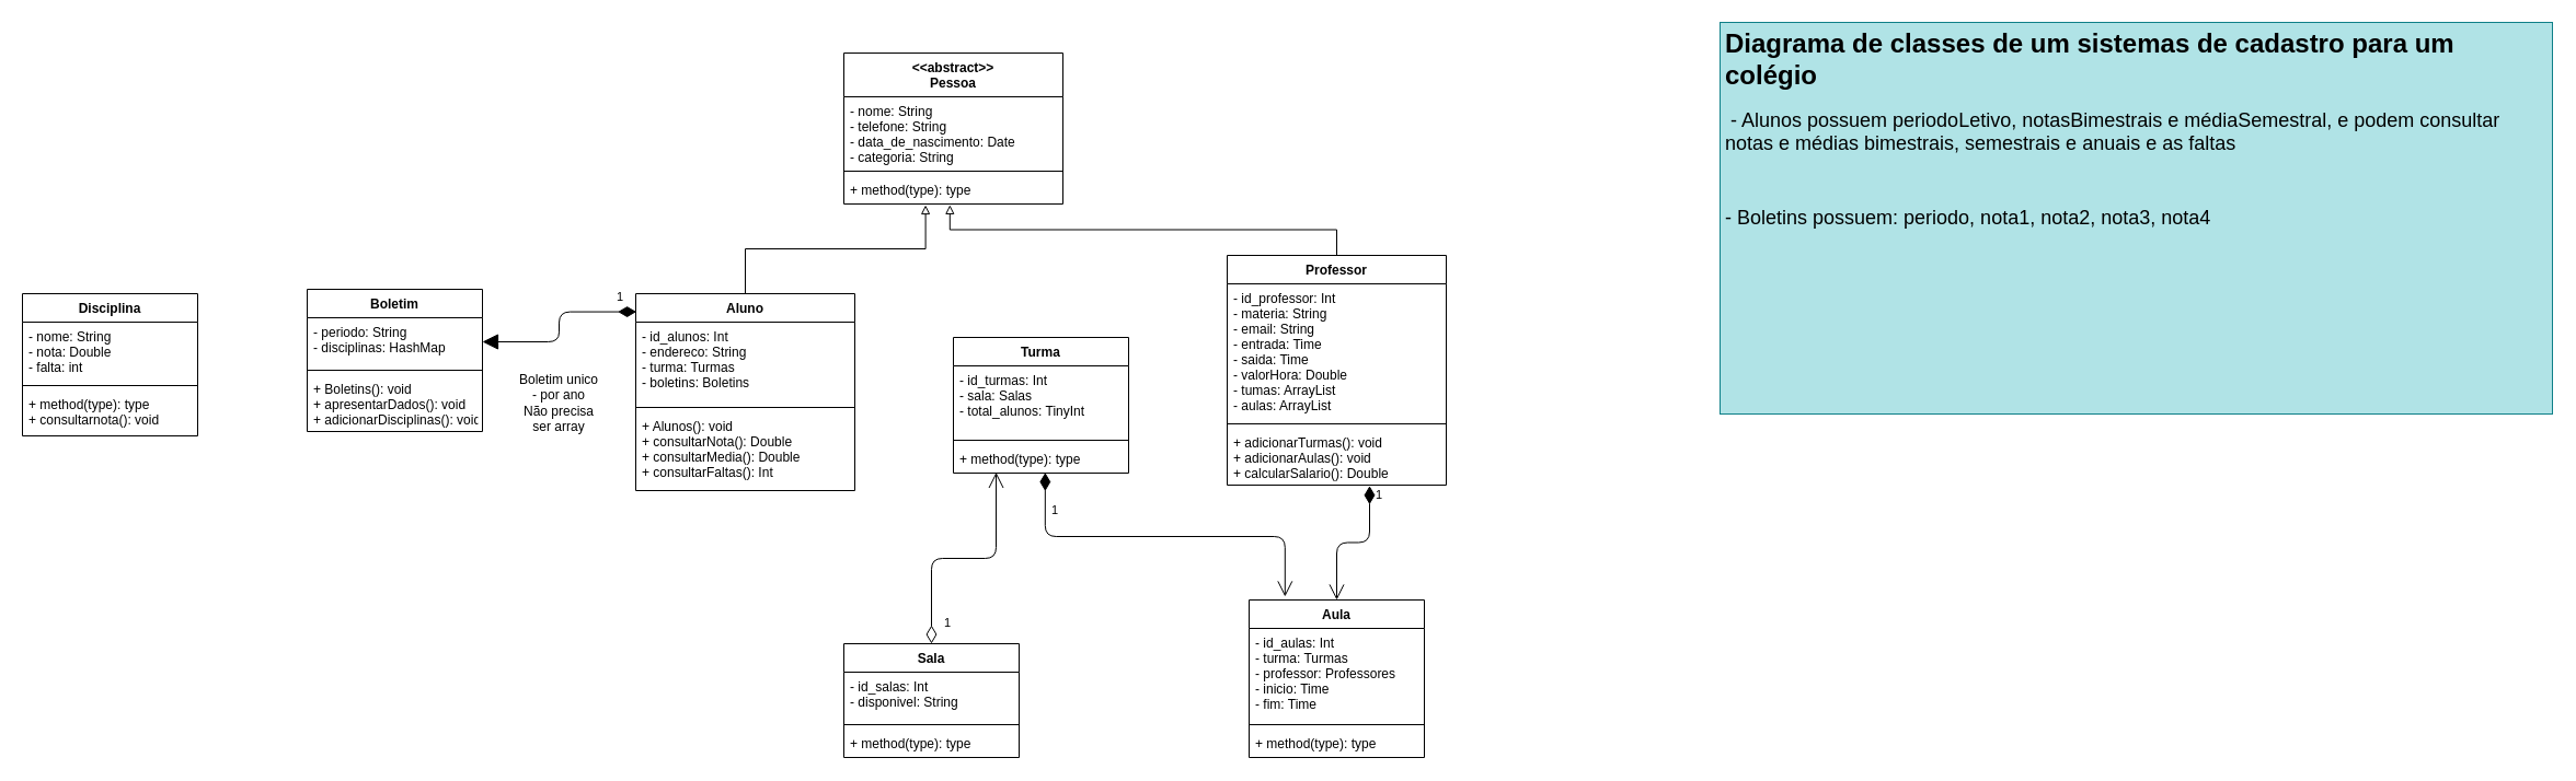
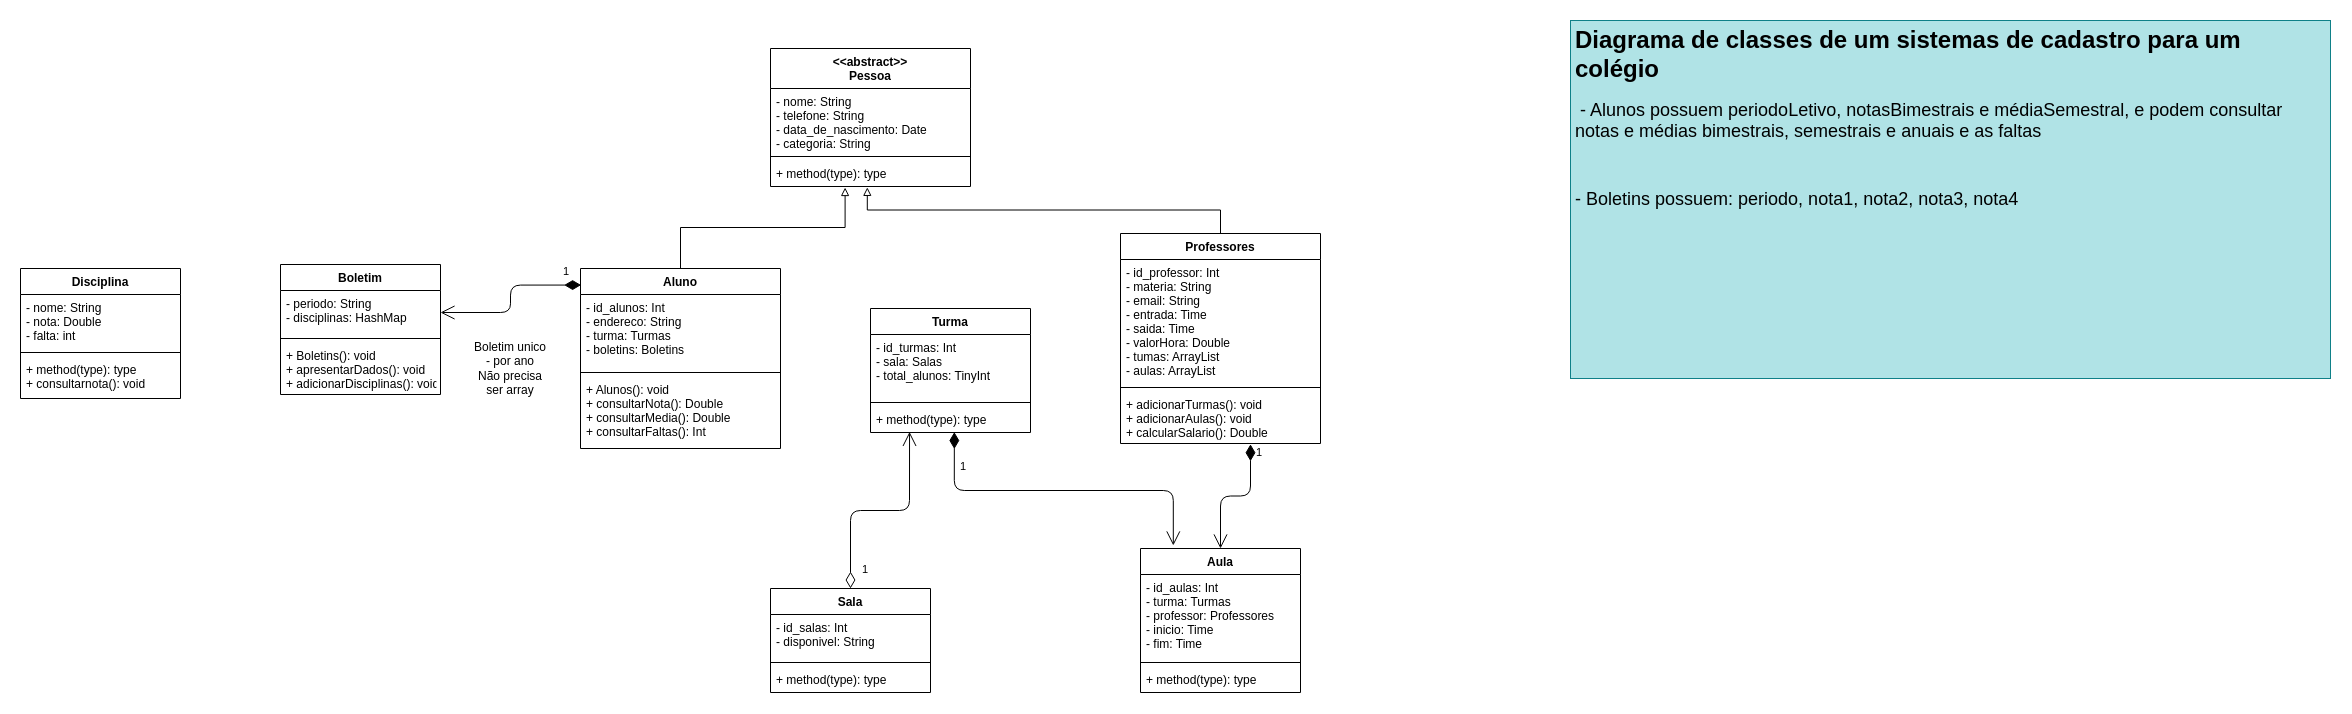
- <mxCell id="15" value="Professor" style="swimlane;fontStyle=1;align=center;verticalAlign=top;childLayout=stackLayout;horizontal=1;startSize=26;horizontalStack=0;resizeParent=1;resizeParentMax=0;resizeLast=0;collapsible=1;marginBottom=0;" parent="1" vertex="1"><mxGeometry x="1120" y="233" width="200" height="210" as="geometry" /></mxCell>
+ <mxCell id="15" value="Professores" style="swimlane;fontStyle=1;align=center;verticalAlign=top;childLayout=stackLayout;horizontal=1;startSize=26;horizontalStack=0;resizeParent=1;resizeParentMax=0;resizeLast=0;collapsible=1;marginBottom=0;" parent="1" vertex="1"><mxGeometry x="1120" y="233" width="200" height="210" as="geometry" /></mxCell>
- <mxCell id="33" value="1" style="endArrow=block;html=1;endSize=12;startArrow=diamondThin;startSize=14;startFill=1;edgeStyle=orthogonalEdgeStyle;align=left;verticalAlign=bottom;exitX=0.003;exitY=0.092;exitDx=0;exitDy=0;entryX=1;entryY=0.5;entryDx=0;entryDy=0;exitPerimeter=0;" parent="1" source="20" target="30" edge="1"><mxGeometry x="-0.764" y="-5" relative="1" as="geometry"><mxPoint x="576.6" y="411.882" as="sourcePoint" /><mxPoint x="760" y="248" as="targetPoint" /><mxPoint as="offset" /></mxGeometry></mxCell>
+ <mxCell id="33" value="1" style="endArrow=open;html=1;endSize=12;startArrow=diamondThin;startSize=14;startFill=1;edgeStyle=orthogonalEdgeStyle;align=left;verticalAlign=bottom;exitX=0.003;exitY=0.092;exitDx=0;exitDy=0;entryX=1;entryY=0.5;entryDx=0;entryDy=0;exitPerimeter=0;" parent="1" source="20" target="30" edge="1"><mxGeometry x="-0.764" y="-5" relative="1" as="geometry"><mxPoint x="576.6" y="411.882" as="sourcePoint" /><mxPoint x="760" y="248" as="targetPoint" /><mxPoint as="offset" /></mxGeometry></mxCell>
